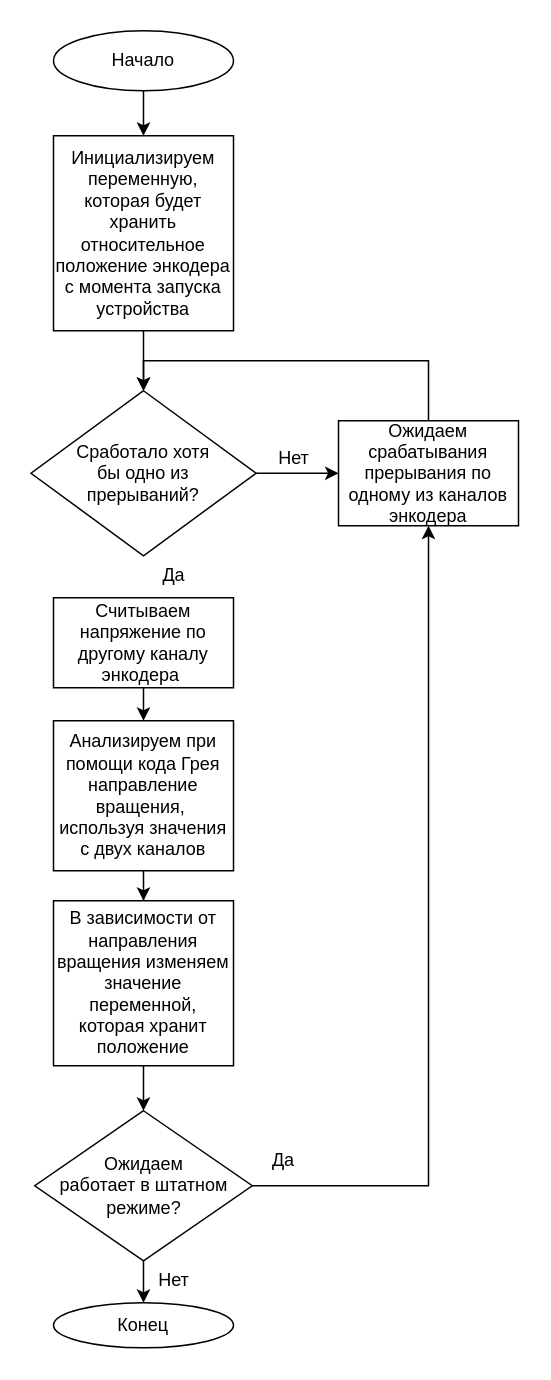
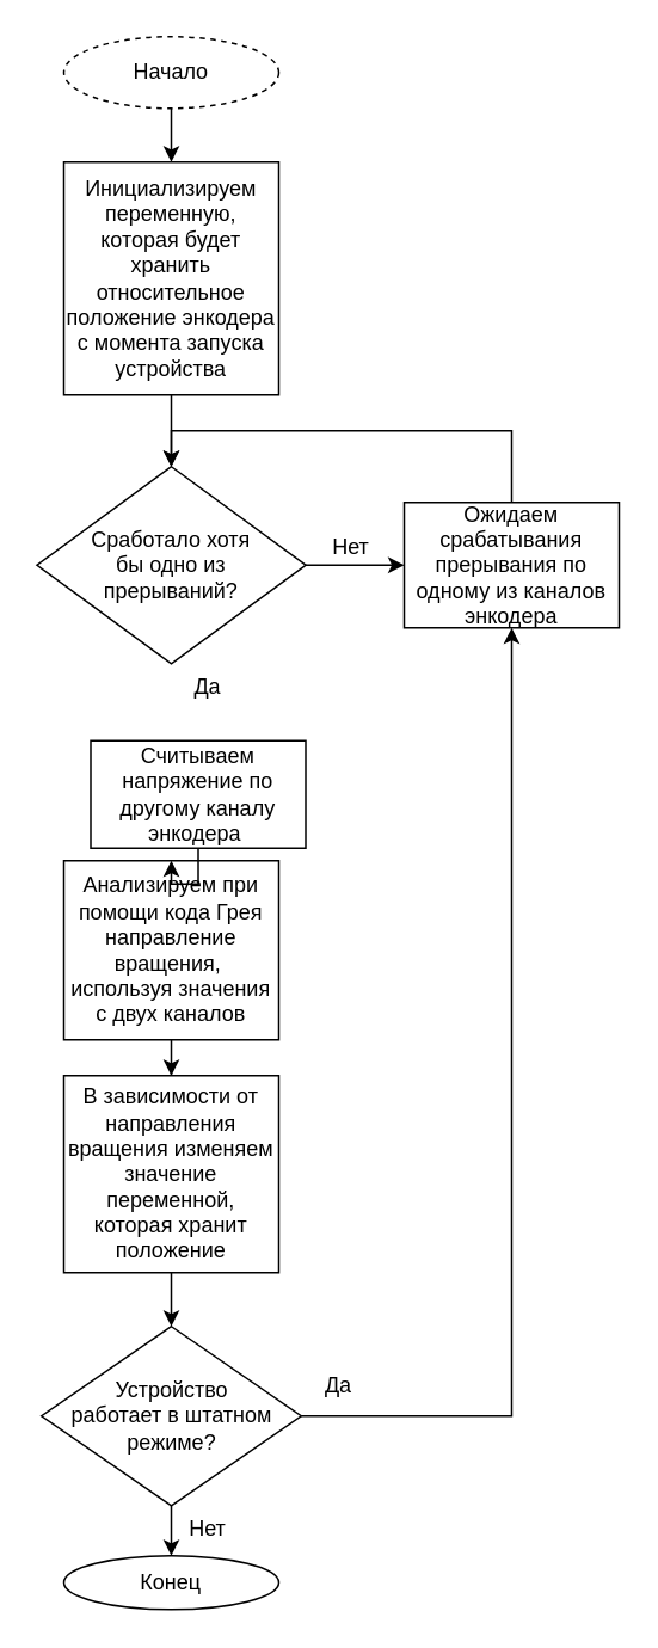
- <mxCell id="3" value="Начало" style="ellipse;whiteSpace=wrap;html=1;" vertex="1" parent="1"><mxGeometry x="35" y="20" width="120" height="40" as="geometry" /></mxCell>
+ <mxCell id="3" value="Начало" style="ellipse;whiteSpace=wrap;html=1;dashed=1;" vertex="1" parent="1"><mxGeometry x="35" y="20" width="120" height="40" as="geometry" /></mxCell>
- <mxCell id="14" value="Считываем напряжение по другому каналу энкодера&amp;nbsp;" style="rounded=0;whiteSpace=wrap;html=1;" vertex="1" parent="1"><mxGeometry x="35" y="398" width="120" height="60" as="geometry" /></mxCell>
+ <mxCell id="14" value="Считываем напряжение по другому каналу энкодера&amp;nbsp;" style="rounded=0;whiteSpace=wrap;html=1;" vertex="1" parent="1"><mxGeometry x="50" y="413" width="120" height="60" as="geometry" /></mxCell>
- <mxCell id="21" value="Ожидаем&lt;div&gt;работает в штатном режиме?&lt;/div&gt;" style="rhombus;whiteSpace=wrap;html=1;" vertex="1" parent="1"><mxGeometry x="22.5" y="740" width="145" height="100" as="geometry" /></mxCell>
+ <mxCell id="21" value="Устройство&lt;div&gt;работает в штатном режиме?&lt;/div&gt;" style="rhombus;whiteSpace=wrap;html=1;" vertex="1" parent="1"><mxGeometry x="22.5" y="740" width="145" height="100" as="geometry" /></mxCell>
